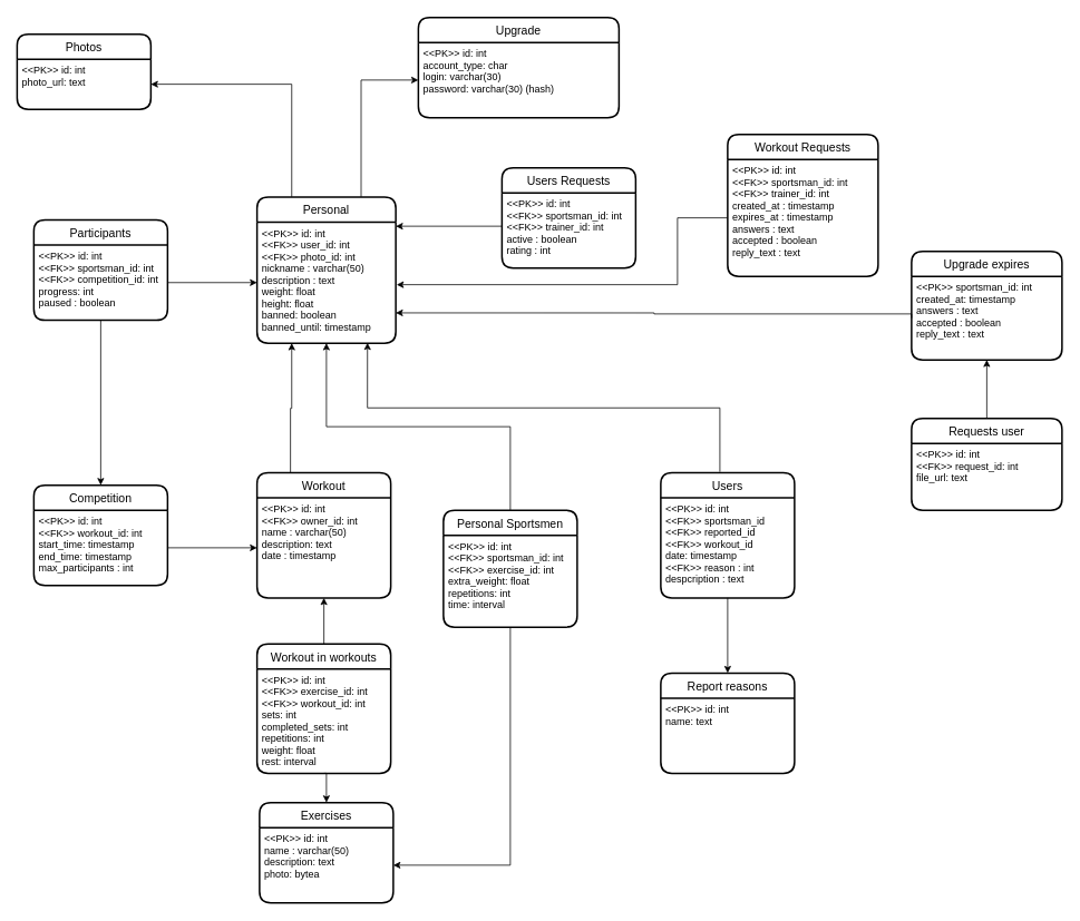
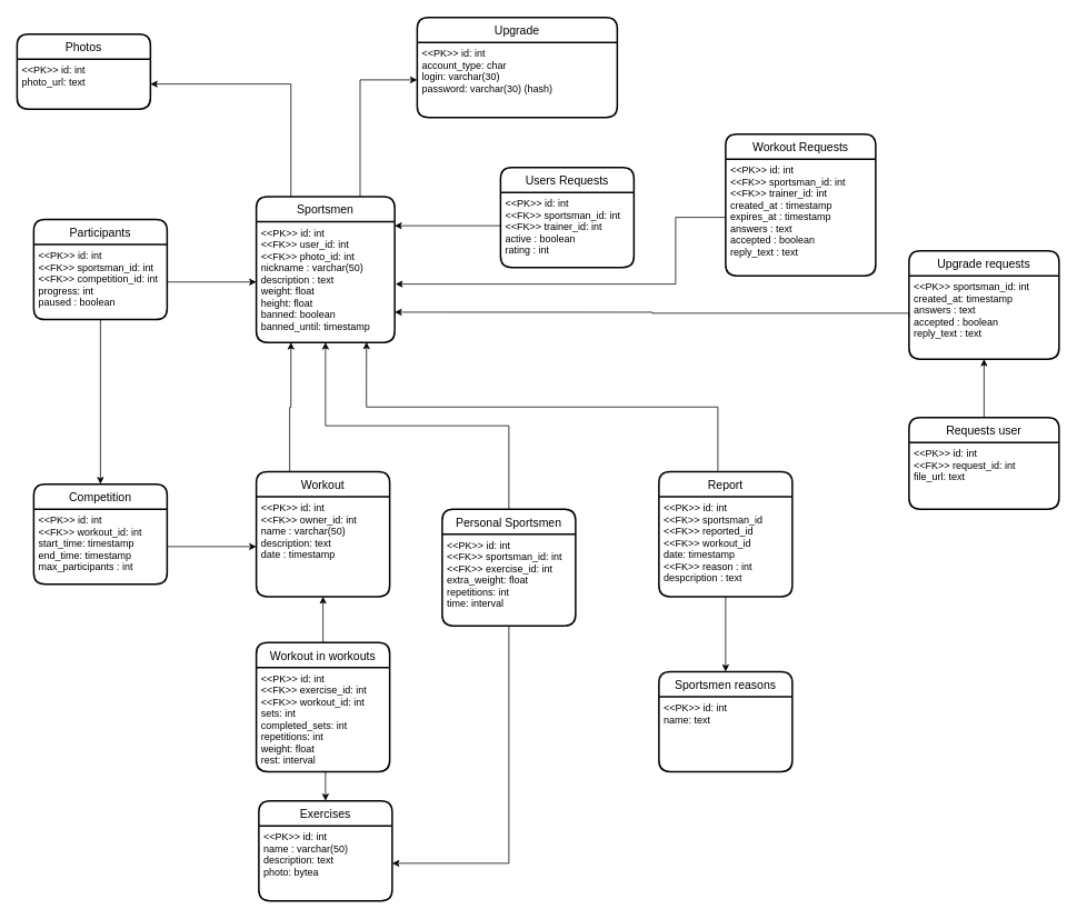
- <mxCell id="30" value="Personal" style="swimlane;childLayout=stackLayout;horizontal=1;startSize=30;horizontalStack=0;rounded=1;fontSize=14;fontStyle=0;strokeWidth=2;resizeParent=0;resizeLast=1;shadow=0;dashed=0;align=center;" vertex="1" parent="1"><mxGeometry x="307" y="235" width="166" height="175" as="geometry" /></mxCell>
+ <mxCell id="30" value="Sportsmen" style="swimlane;childLayout=stackLayout;horizontal=1;startSize=30;horizontalStack=0;rounded=1;fontSize=14;fontStyle=0;strokeWidth=2;resizeParent=0;resizeLast=1;shadow=0;dashed=0;align=center;" vertex="1" parent="1"><mxGeometry x="307" y="235" width="166" height="175" as="geometry" /></mxCell>
- <mxCell id="43" value="Upgrade expires" style="swimlane;childLayout=stackLayout;horizontal=1;startSize=30;horizontalStack=0;rounded=1;fontSize=14;fontStyle=0;strokeWidth=2;resizeParent=0;resizeLast=1;shadow=0;dashed=0;align=center;" vertex="1" parent="1"><mxGeometry x="1090" y="300" width="180" height="130" as="geometry" /></mxCell>
+ <mxCell id="43" value="Upgrade requests" style="swimlane;childLayout=stackLayout;horizontal=1;startSize=30;horizontalStack=0;rounded=1;fontSize=14;fontStyle=0;strokeWidth=2;resizeParent=0;resizeLast=1;shadow=0;dashed=0;align=center;" vertex="1" parent="1"><mxGeometry x="1090" y="300" width="180" height="130" as="geometry" /></mxCell>
- <mxCell id="33" value="Users" style="swimlane;childLayout=stackLayout;horizontal=1;startSize=30;horizontalStack=0;rounded=1;fontSize=14;fontStyle=0;strokeWidth=2;resizeParent=0;resizeLast=1;shadow=0;dashed=0;align=center;" vertex="1" parent="1"><mxGeometry x="790" y="565" width="160" height="150" as="geometry" /></mxCell>
+ <mxCell id="33" value="Report" style="swimlane;childLayout=stackLayout;horizontal=1;startSize=30;horizontalStack=0;rounded=1;fontSize=14;fontStyle=0;strokeWidth=2;resizeParent=0;resizeLast=1;shadow=0;dashed=0;align=center;" vertex="1" parent="1"><mxGeometry x="790" y="565" width="160" height="150" as="geometry" /></mxCell>
- <mxCell id="38" value="Report reasons" style="swimlane;childLayout=stackLayout;horizontal=1;startSize=30;horizontalStack=0;rounded=1;fontSize=14;fontStyle=0;strokeWidth=2;resizeParent=0;resizeLast=1;shadow=0;dashed=0;align=center;" vertex="1" parent="1"><mxGeometry x="790" y="805" width="160" height="120" as="geometry" /></mxCell>
+ <mxCell id="38" value="Sportsmen reasons" style="swimlane;childLayout=stackLayout;horizontal=1;startSize=30;horizontalStack=0;rounded=1;fontSize=14;fontStyle=0;strokeWidth=2;resizeParent=0;resizeLast=1;shadow=0;dashed=0;align=center;" vertex="1" parent="1"><mxGeometry x="790" y="805" width="160" height="120" as="geometry" /></mxCell>
